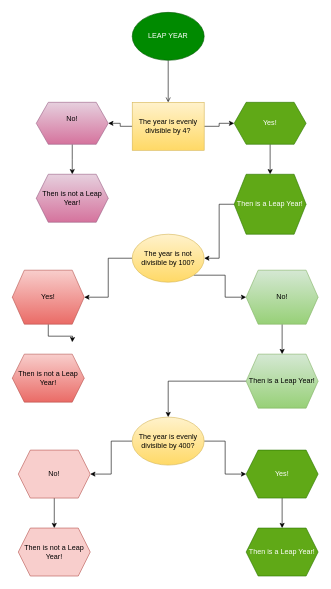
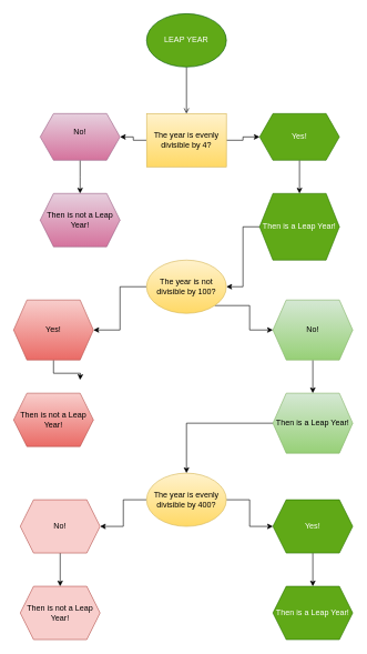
- <mxCell id="3" value="LEAP YEAR" style="ellipse;whiteSpace=wrap;html=1;fillColor=#008a00;strokeColor=#005700;fontColor=#ffffff;" vertex="1" parent="1"><mxGeometry x="220" y="20" width="120" height="80" as="geometry" /></mxCell>
+ <mxCell id="3" value="LEAP YEAR" style="ellipse;whiteSpace=wrap;html=1;fillColor=#60a917;strokeColor=#005700;fontColor=#ffffff;" vertex="1" parent="1"><mxGeometry x="220" y="20" width="120" height="80" as="geometry" /></mxCell>
- <mxCell id="27" value="The year is evenly divisible by 400?" style="ellipse;whiteSpace=wrap;html=1;fillColor=#fff2cc;strokeColor=#d6b656;gradientColor=#ffd966;" vertex="1" parent="1"><mxGeometry x="220" y="695" width="120" height="80" as="geometry" /></mxCell>
+ <mxCell id="27" value="The year is evenly divisible by 400?" style="ellipse;whiteSpace=wrap;html=1;fillColor=#fff2cc;strokeColor=#d6b656;gradientColor=#ffd966;" vertex="1" parent="1"><mxGeometry x="220" y="710" width="120" height="80" as="geometry" /></mxCell>
